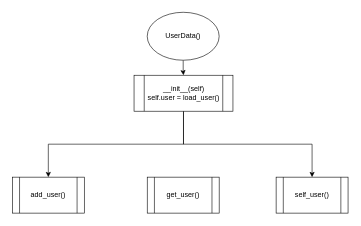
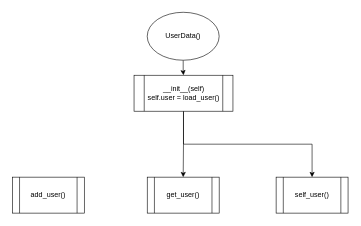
- <mxCell id="4" value="" style="edgeStyle=orthogonalEdgeStyle;rounded=0;orthogonalLoop=1;jettySize=auto;html=1;exitX=0.5;exitY=1;exitDx=0;exitDy=0;" parent="1" source="10" target="7" edge="1"><mxGeometry relative="1" as="geometry" /></mxCell>
+ <mxCell id="5" value="" style="edgeStyle=orthogonalEdgeStyle;rounded=0;orthogonalLoop=1;jettySize=auto;html=1;exitX=0.5;exitY=1;exitDx=0;exitDy=0;" parent="1" source="10" target="8" edge="1"><mxGeometry relative="1" as="geometry" /></mxCell>
